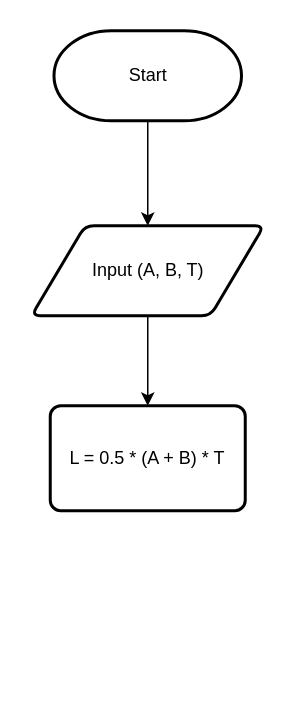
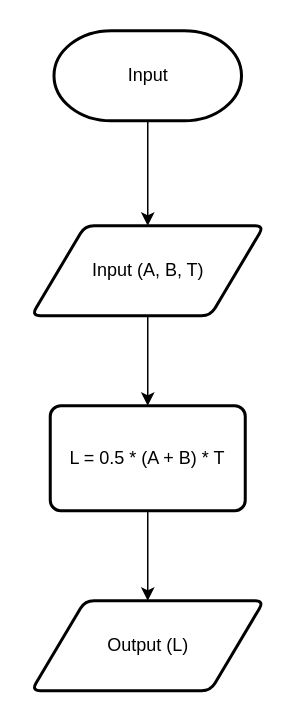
- <mxCell id="5" value="Start" style="strokeWidth=2;html=1;shape=mxgraph.flowchart.terminator;whiteSpace=wrap;" parent="1" vertex="1"><mxGeometry x="35.5" y="20" width="125" height="60" as="geometry" /></mxCell>
+ <mxCell id="5" value="Input" style="strokeWidth=2;html=1;shape=mxgraph.flowchart.terminator;whiteSpace=wrap;" parent="1" vertex="1"><mxGeometry x="35.5" y="20" width="125" height="60" as="geometry" /></mxCell>
+ <mxCell id="6" style="edgeStyle=orthogonalEdgeStyle;rounded=0;orthogonalLoop=1;jettySize=auto;html=1;exitX=0.5;exitY=1;exitDx=0;exitDy=0;entryX=0.5;entryY=0;entryDx=0;entryDy=0;" parent="1" source="7" target="8" edge="1"><mxGeometry relative="1" as="geometry" /></mxCell>
+ <mxCell id="8" value="Output (L)" style="shape=parallelogram;html=1;strokeWidth=2;perimeter=parallelogramPerimeter;whiteSpace=wrap;rounded=1;arcSize=12;size=0.23;" parent="1" vertex="1"><mxGeometry x="20.5" y="400" width="155" height="60" as="geometry" /></mxCell>
